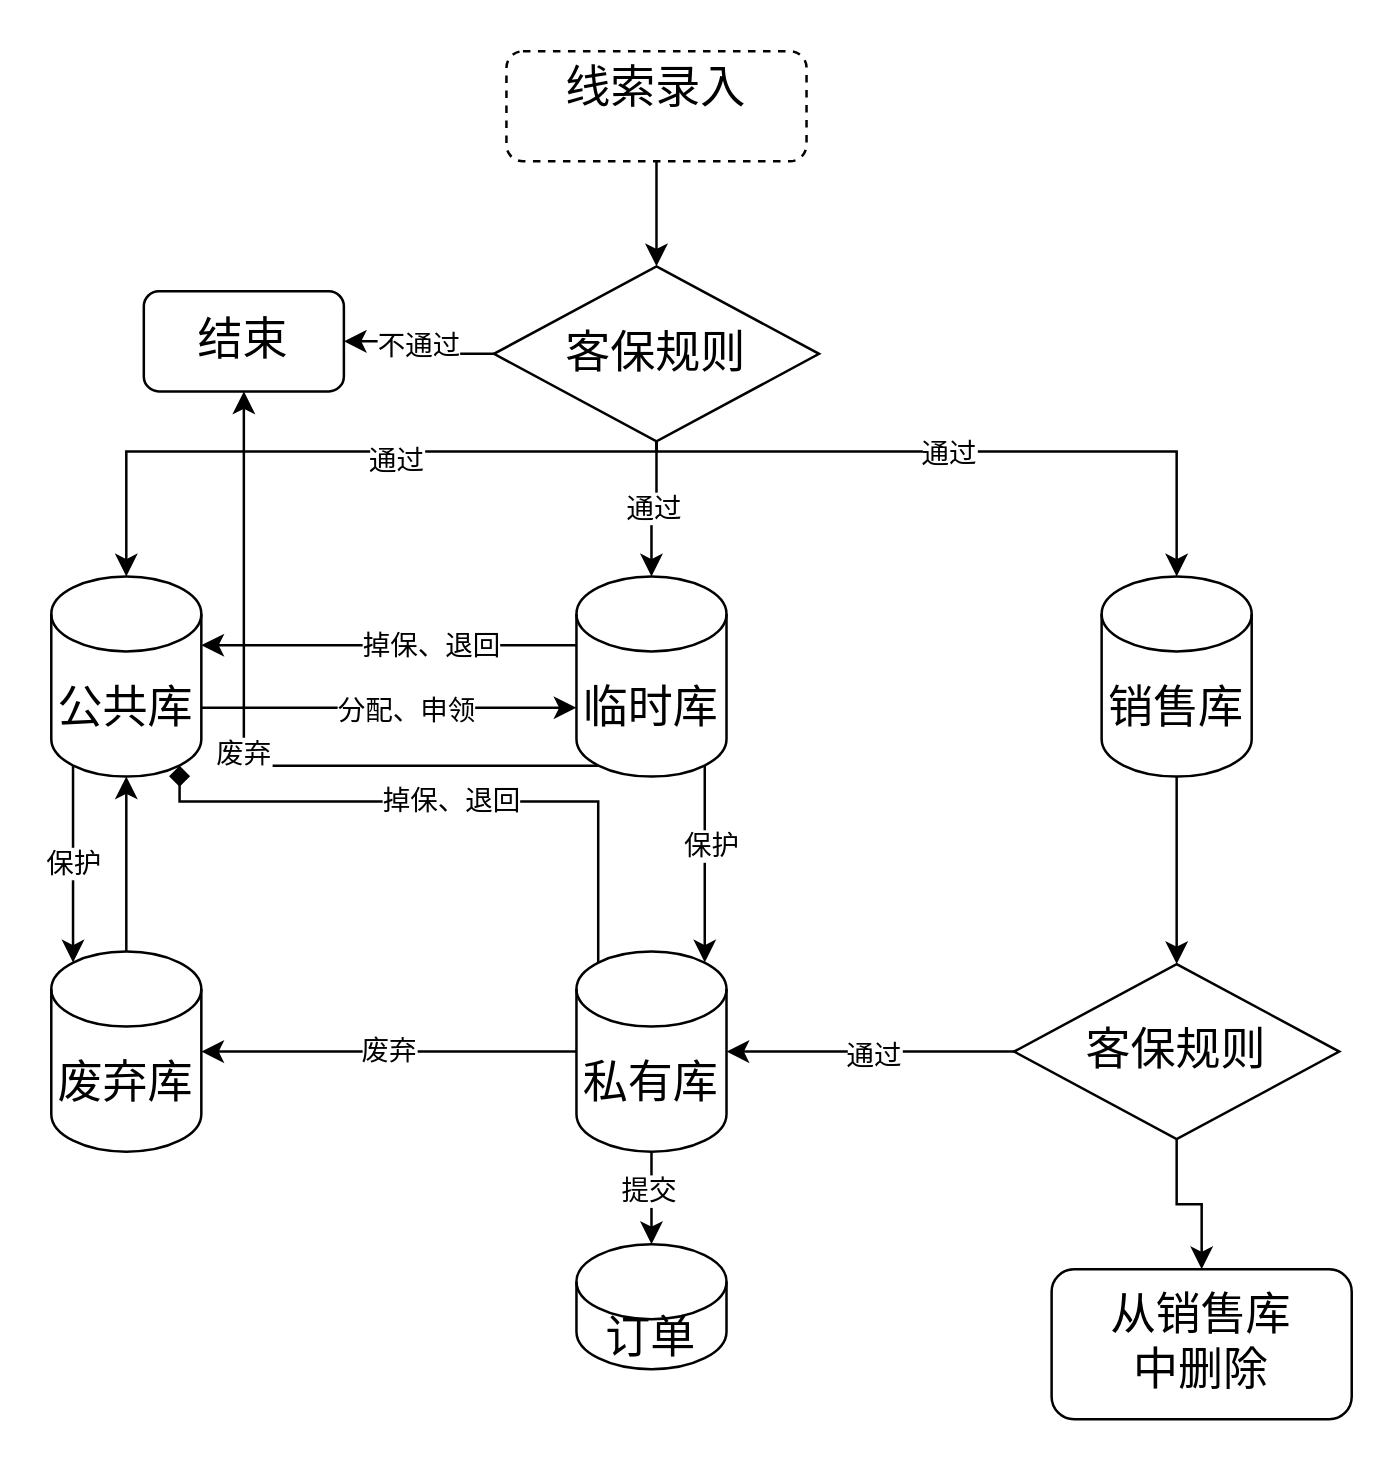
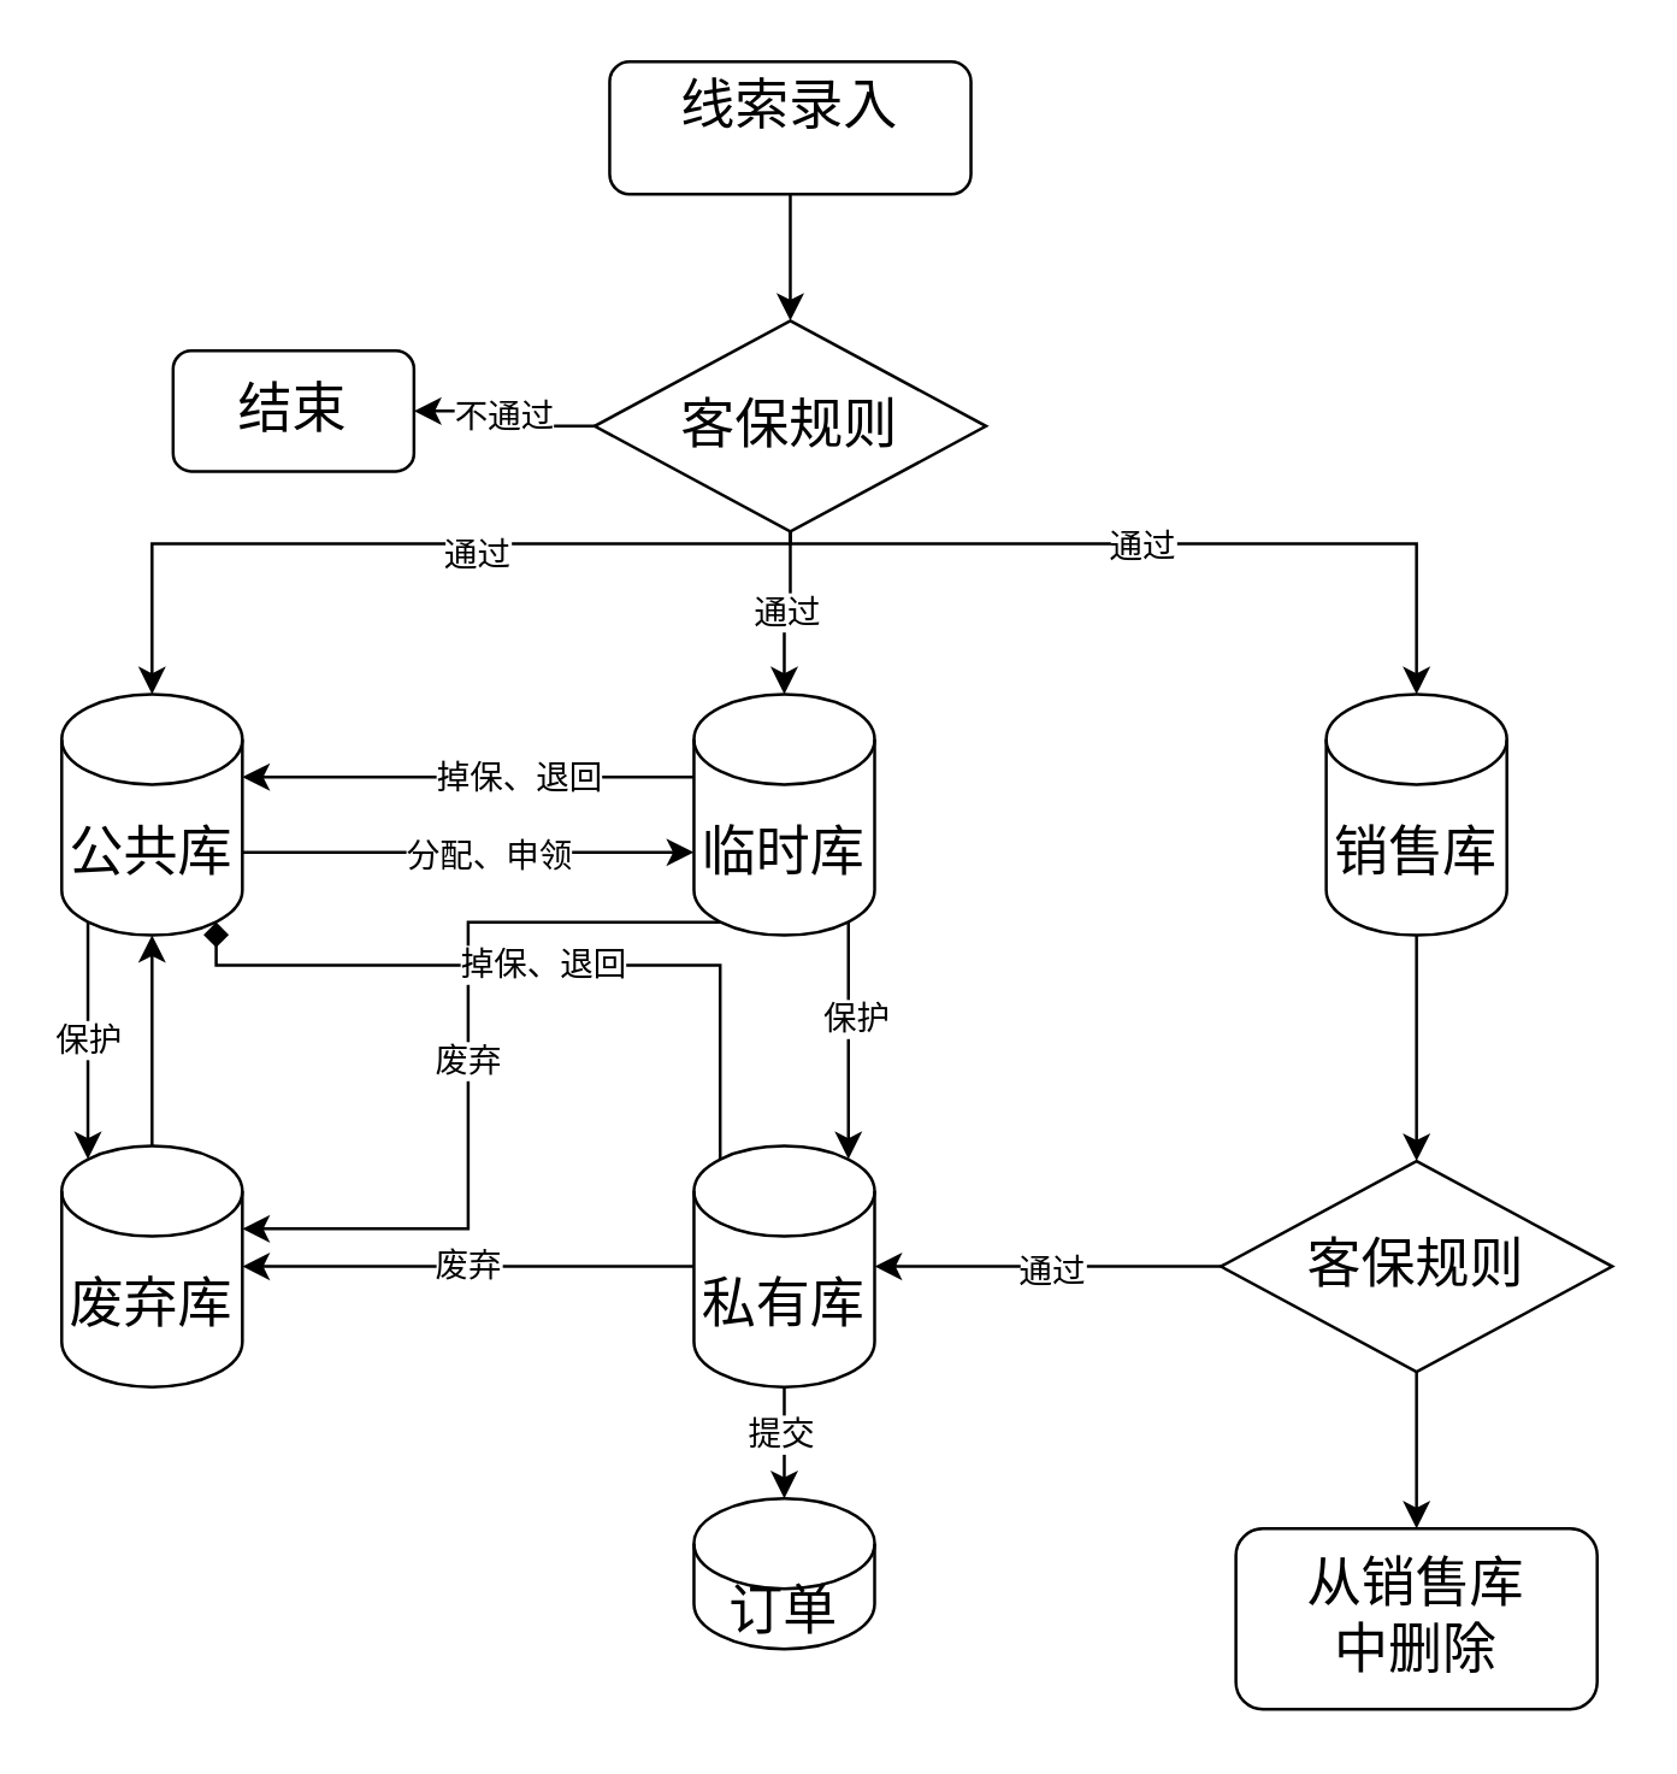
- <mxCell id="3" value="&lt;div style=&quot;text-align: justify&quot;&gt;&lt;font style=&quot;font-size: 18px&quot;&gt;线索录入&lt;/font&gt;&lt;/div&gt;&lt;div style=&quot;text-align: justify&quot;&gt;&lt;br&gt;&lt;/div&gt;" style="rounded=1;whiteSpace=wrap;html=1;fontSize=12;glass=0;strokeWidth=1;shadow=0;align=center;dashed=1;" parent="1" vertex="1"><mxGeometry x="202" y="20" width="120" height="44" as="geometry" /></mxCell>
+ <mxCell id="3" value="&lt;div style=&quot;text-align: justify&quot;&gt;&lt;font style=&quot;font-size: 18px&quot;&gt;线索录入&lt;/font&gt;&lt;/div&gt;&lt;div style=&quot;text-align: justify&quot;&gt;&lt;br&gt;&lt;/div&gt;" style="rounded=1;whiteSpace=wrap;html=1;fontSize=12;glass=0;strokeWidth=1;shadow=0;align=center;" parent="1" vertex="1"><mxGeometry x="202" y="20" width="120" height="44" as="geometry" /></mxCell>
- <mxCell id="18" value="废弃" style="edgeStyle=orthogonalEdgeStyle;rounded=0;orthogonalLoop=1;jettySize=auto;html=1;exitX=0.145;exitY=1;exitDx=0;exitDy=-4.35;exitPerimeter=0;" edge="1" parent="1" source="19" target="27"><mxGeometry relative="1" as="geometry" /></mxCell>
+ <mxCell id="18" value="废弃" style="edgeStyle=orthogonalEdgeStyle;rounded=0;orthogonalLoop=1;jettySize=auto;html=1;exitX=0.145;exitY=1;exitDx=0;exitDy=-4.35;exitPerimeter=0;entryX=1;entryY=0;entryDx=0;entryDy=27.5;entryPerimeter=0;" edge="1" parent="1" source="19" target="31"><mxGeometry relative="1" as="geometry" /></mxCell>
- <mxCell id="37" value="&lt;font style=&quot;font-size: 18px&quot;&gt;从销售库&lt;br&gt;中删除&lt;/font&gt;" style="rounded=1;whiteSpace=wrap;html=1;" vertex="1" parent="1"><mxGeometry x="420" y="507" width="120" height="60" as="geometry" /></mxCell>
+ <mxCell id="37" value="&lt;font style=&quot;font-size: 18px&quot;&gt;从销售库&lt;br&gt;中删除&lt;/font&gt;" style="rounded=1;whiteSpace=wrap;html=1;" vertex="1" parent="1"><mxGeometry x="410" y="507" width="120" height="60" as="geometry" /></mxCell>
